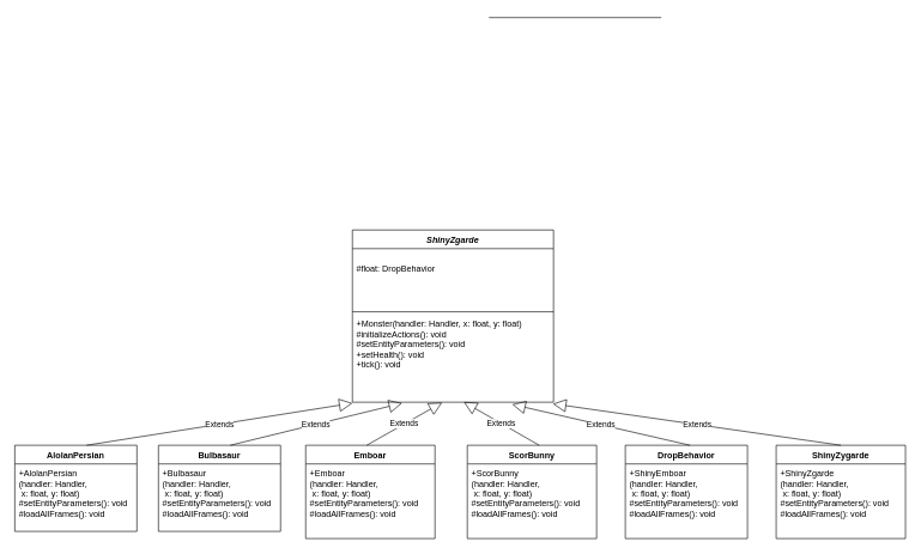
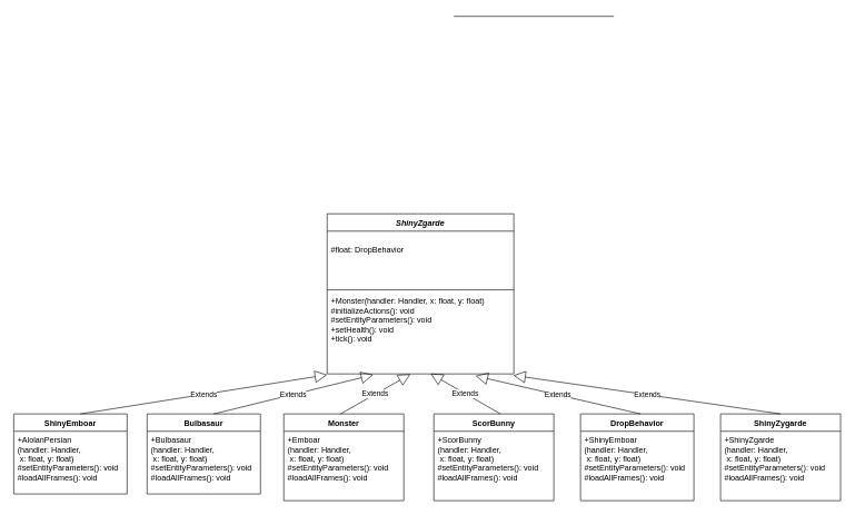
- <mxCell id="10" value="AlolanPersian" style="swimlane;fontStyle=1;childLayout=stackLayout;horizontal=1;startSize=26;fillColor=none;horizontalStack=0;resizeParent=1;resizeParentMax=0;resizeLast=0;collapsible=1;marginBottom=0;" vertex="1" parent="1"><mxGeometry x="20" y="620" width="170" height="120" as="geometry" /></mxCell>
+ <mxCell id="10" value="ShinyEmboar" style="swimlane;fontStyle=1;childLayout=stackLayout;horizontal=1;startSize=26;fillColor=none;horizontalStack=0;resizeParent=1;resizeParentMax=0;resizeLast=0;collapsible=1;marginBottom=0;" vertex="1" parent="1"><mxGeometry x="20" y="620" width="170" height="120" as="geometry" /></mxCell>
- <mxCell id="13" value="Emboar" style="swimlane;fontStyle=1;childLayout=stackLayout;horizontal=1;startSize=26;fillColor=none;horizontalStack=0;resizeParent=1;resizeParentMax=0;resizeLast=0;collapsible=1;marginBottom=0;" vertex="1" parent="1"><mxGeometry x="425" y="620" width="180" height="130" as="geometry" /></mxCell>
+ <mxCell id="13" value="Monster" style="swimlane;fontStyle=1;childLayout=stackLayout;horizontal=1;startSize=26;fillColor=none;horizontalStack=0;resizeParent=1;resizeParentMax=0;resizeLast=0;collapsible=1;marginBottom=0;" vertex="1" parent="1"><mxGeometry x="425" y="620" width="180" height="130" as="geometry" /></mxCell>
